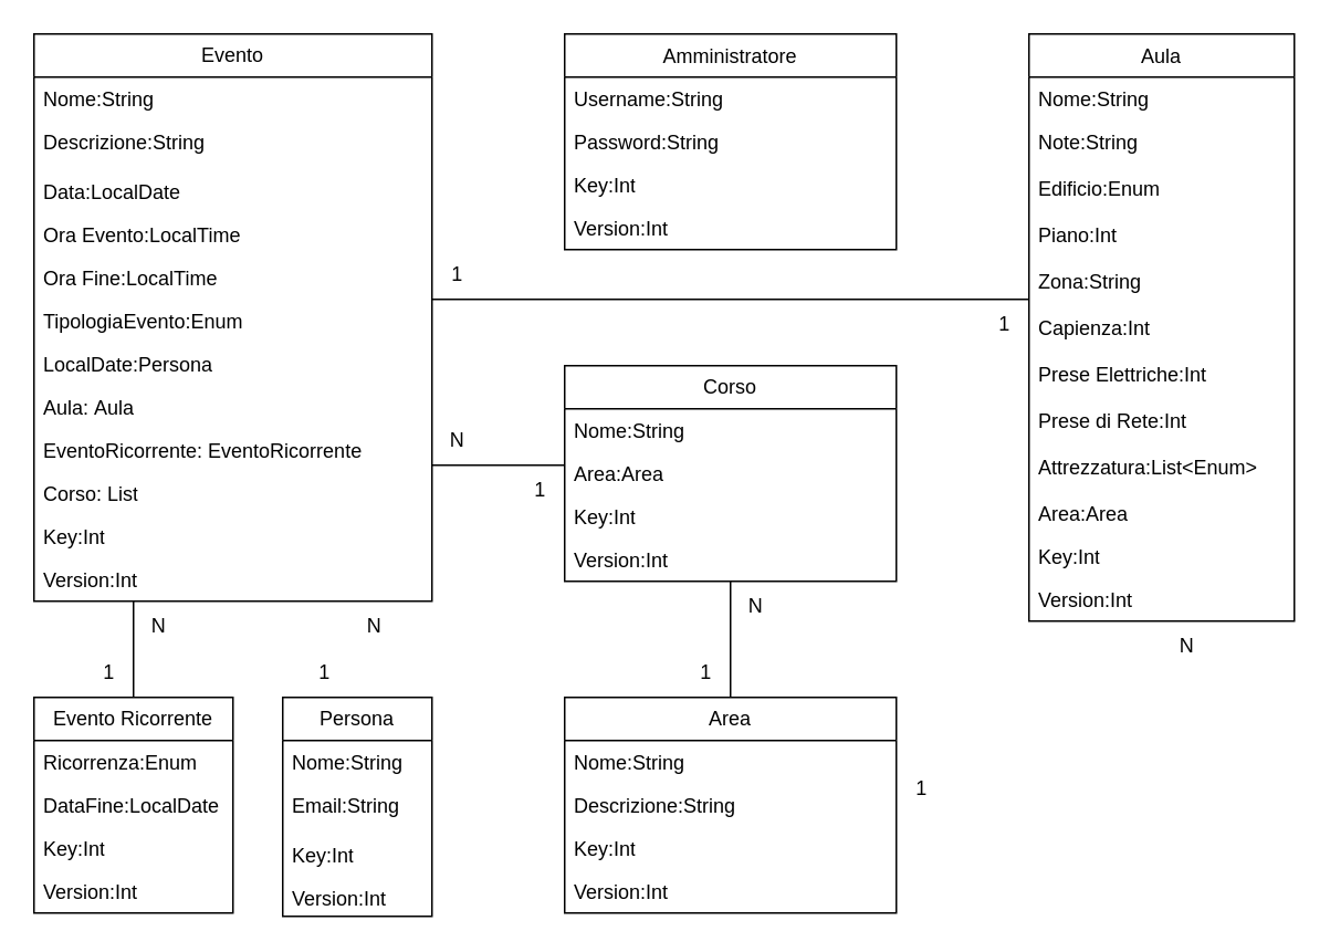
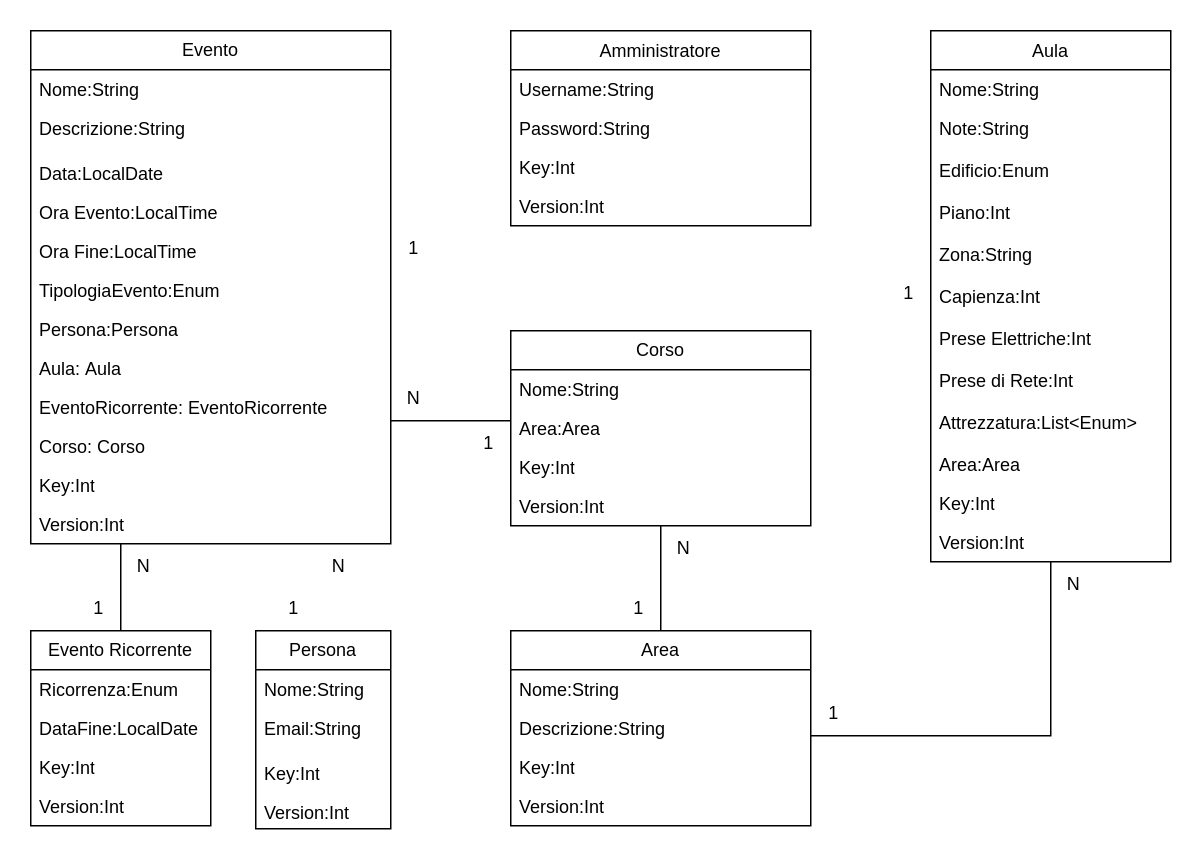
- <mxCell id="33" style="edgeStyle=orthogonalEdgeStyle;rounded=0;orthogonalLoop=1;jettySize=auto;html=1;endArrow=none;endFill=0;" edge="1" parent="1" source="35" target="8"><mxGeometry relative="1" as="geometry"><Array as="points"><mxPoint x="330" y="180" /><mxPoint x="330" y="180" /></Array></mxGeometry></mxCell>
- <mxCell id="42" value="LocalDate:Persona&lt;br&gt;" style="text;strokeColor=none;fillColor=none;align=left;verticalAlign=top;spacingLeft=4;spacingRight=4;overflow=hidden;rotatable=0;points=[[0,0.5],[1,0.5]];portConstraint=eastwest;whiteSpace=wrap;html=1;" vertex="1" parent="35"><mxGeometry y="186" width="240" height="26" as="geometry" /></mxCell>
+ <mxCell id="42" value="Persona:Persona&lt;br&gt;" style="text;strokeColor=none;fillColor=none;align=left;verticalAlign=top;spacingLeft=4;spacingRight=4;overflow=hidden;rotatable=0;points=[[0,0.5],[1,0.5]];portConstraint=eastwest;whiteSpace=wrap;html=1;" vertex="1" parent="35"><mxGeometry y="186" width="240" height="26" as="geometry" /></mxCell>
- <mxCell id="45" value="Corso:&amp;nbsp;List" style="text;strokeColor=none;fillColor=none;align=left;verticalAlign=top;spacingLeft=4;spacingRight=4;overflow=hidden;rotatable=0;points=[[0,0.5],[1,0.5]];portConstraint=eastwest;whiteSpace=wrap;html=1;" vertex="1" parent="35"><mxGeometry y="264" width="240" height="26" as="geometry" /></mxCell>
+ <mxCell id="45" value="Corso:&amp;nbsp;Corso" style="text;strokeColor=none;fillColor=none;align=left;verticalAlign=top;spacingLeft=4;spacingRight=4;overflow=hidden;rotatable=0;points=[[0,0.5],[1,0.5]];portConstraint=eastwest;whiteSpace=wrap;html=1;" vertex="1" parent="35"><mxGeometry y="264" width="240" height="26" as="geometry" /></mxCell>
+ <mxCell id="7" style="edgeStyle=orthogonalEdgeStyle;rounded=0;orthogonalLoop=1;jettySize=auto;html=1;endArrow=none;endFill=0;" edge="1" parent="1" source="8" target="22"><mxGeometry relative="1" as="geometry"><Array as="points"><mxPoint x="700" y="490" /></Array></mxGeometry></mxCell>
